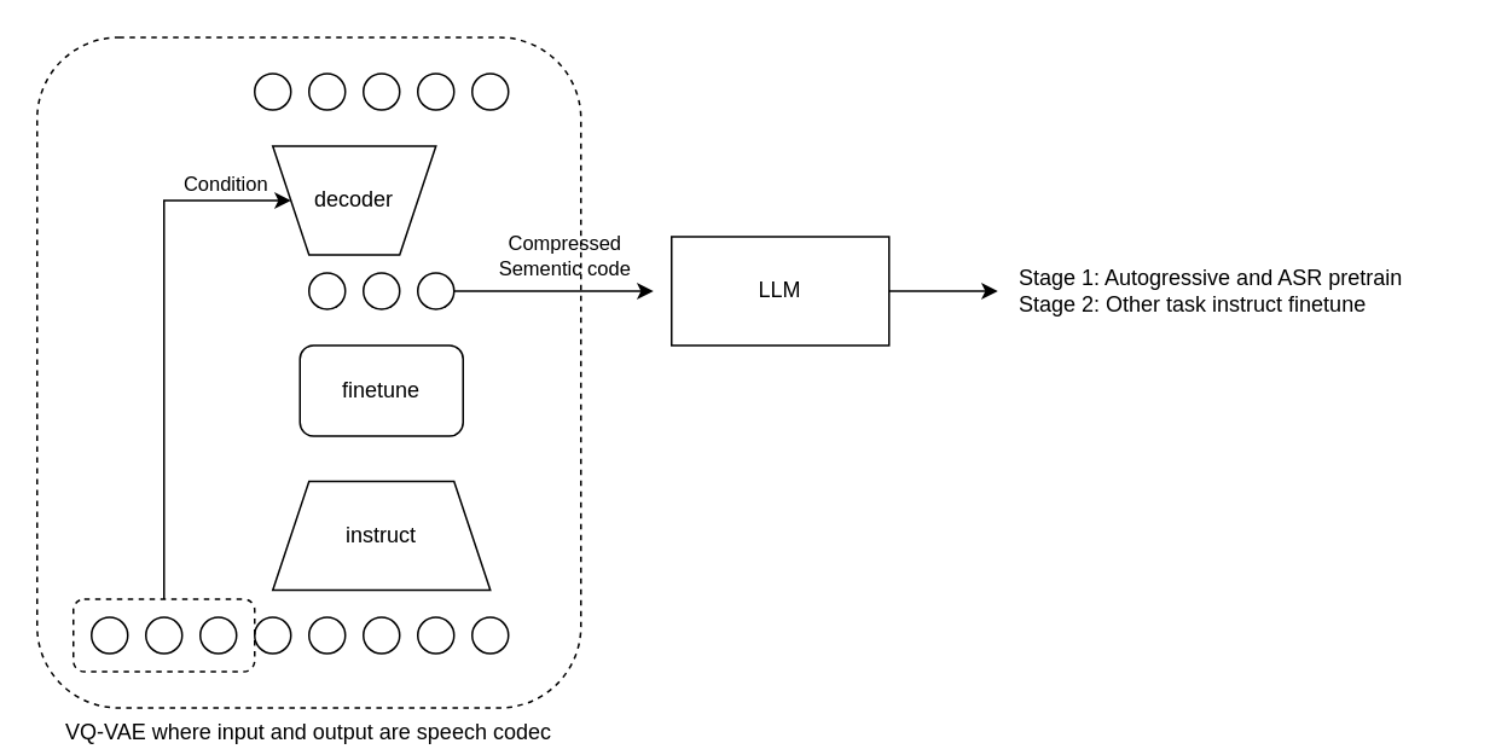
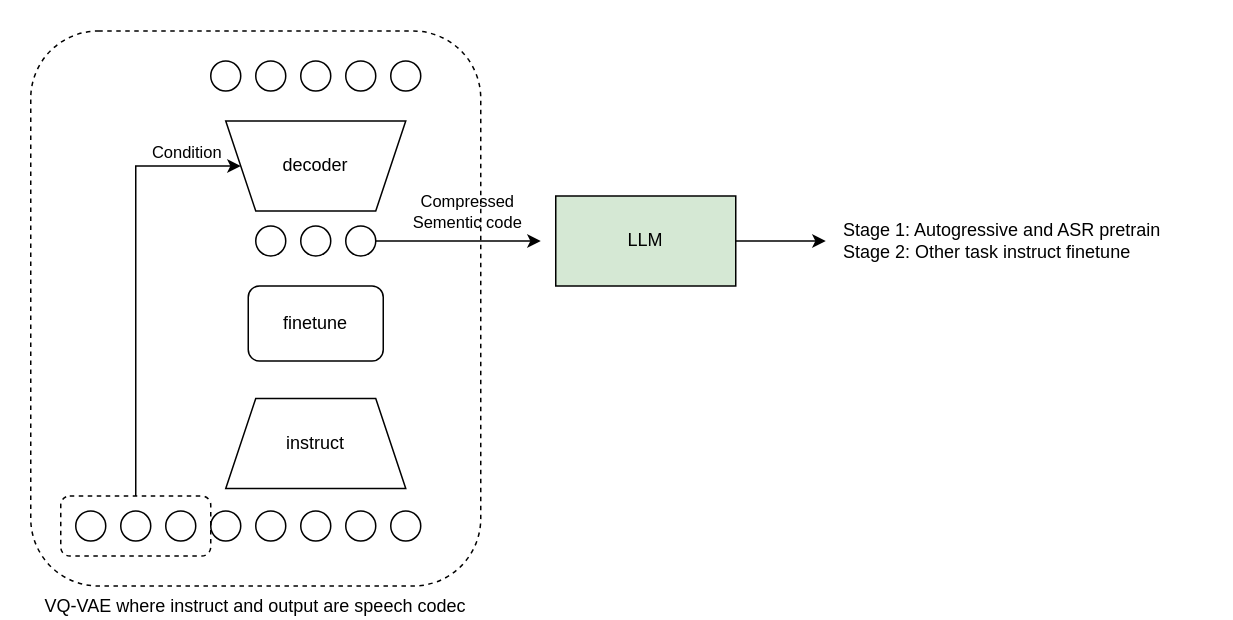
- <mxCell id="3" value="decoder" style="shape=trapezoid;perimeter=trapezoidPerimeter;whiteSpace=wrap;html=1;fixedSize=1;flipV=1;" vertex="1" parent="1"><mxGeometry x="150" y="80" width="90" height="60" as="geometry" /></mxCell>
+ <mxCell id="3" value="decoder" style="shape=trapezoid;perimeter=trapezoidPerimeter;whiteSpace=wrap;html=1;fixedSize=1;flipV=1;" vertex="1" parent="1"><mxGeometry x="150" y="80" width="120" height="60" as="geometry" /></mxCell>
- <mxCell id="27" value="LLM" style="rounded=0;whiteSpace=wrap;html=1;" vertex="1" parent="1"><mxGeometry x="370" y="130" width="120" height="60" as="geometry" /></mxCell>
+ <mxCell id="27" value="LLM" style="rounded=0;whiteSpace=wrap;html=1;fillColor=#d5e8d4;" vertex="1" parent="1"><mxGeometry x="370" y="130" width="120" height="60" as="geometry" /></mxCell>
- <mxCell id="26" value="VQ-VAE where input and output are speech codec" style="rounded=1;whiteSpace=wrap;html=1;fillColor=none;dashed=1;labelPosition=center;verticalLabelPosition=bottom;align=center;verticalAlign=top;" vertex="1" parent="1"><mxGeometry x="20" y="20" width="300" height="370" as="geometry" /></mxCell>
+ <mxCell id="26" value="VQ-VAE where instruct and output are speech codec" style="rounded=1;whiteSpace=wrap;html=1;fillColor=none;dashed=1;labelPosition=center;verticalLabelPosition=bottom;align=center;verticalAlign=top;" vertex="1" parent="1"><mxGeometry x="20" y="20" width="300" height="370" as="geometry" /></mxCell>
